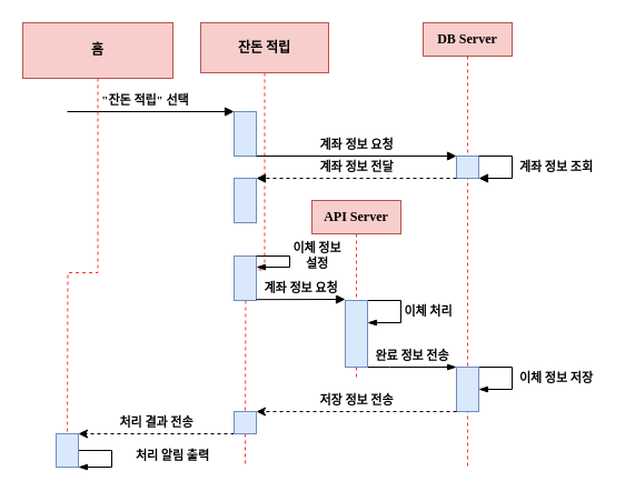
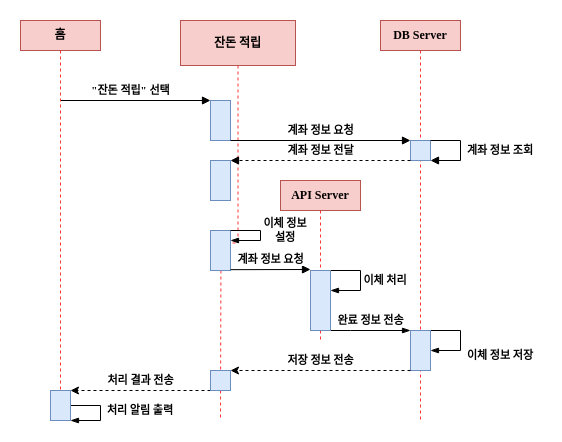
- <mxCell id="5" value="홈" style="rounded=0;whiteSpace=wrap;html=1;fontFamily=Noto Sans KR;FType=g;fontStyle=1;fillColor=#f8cecc;strokeColor=#b85450;" vertex="1" parent="1"><mxGeometry x="20" y="20" width="135" height="50" as="geometry" /></mxCell>
+ <mxCell id="5" value="홈" style="rounded=0;whiteSpace=wrap;html=1;fontFamily=Noto Sans KR;FType=g;fontStyle=1;fillColor=#f8cecc;strokeColor=#b85450;" vertex="1" parent="1"><mxGeometry x="20" y="20" width="80" height="30" as="geometry" /></mxCell>
- <mxCell id="25" value="이체 정보 저장" style="text;html=1;strokeColor=none;fillColor=none;align=center;verticalAlign=middle;whiteSpace=wrap;rounded=0;fontFamily=Noto Sans KR;fontColor=#000000;fontStyle=1;fontSize=11;" vertex="1" parent="1"><mxGeometry x="460" y="330" width="80" height="20" as="geometry" /></mxCell>
+ <mxCell id="25" value="이체 정보 저장" style="text;html=1;strokeColor=none;fillColor=none;align=center;verticalAlign=middle;whiteSpace=wrap;rounded=0;fontFamily=Noto Sans KR;fontColor=#000000;fontStyle=1;fontSize=11;" vertex="1" parent="1"><mxGeometry x="460" y="345" width="80" height="20" as="geometry" /></mxCell>
- <mxCell id="33" value="처리 알림 출력" style="text;html=1;strokeColor=none;fillColor=none;align=center;verticalAlign=middle;whiteSpace=wrap;rounded=0;fontFamily=Noto Sans KR;fontColor=#000000;fontStyle=1;fontSize=11;" vertex="1" parent="1"><mxGeometry x="115" y="400" width="80" height="20" as="geometry" /></mxCell>
+ <mxCell id="33" value="처리 알림 출력" style="text;html=1;strokeColor=none;fillColor=none;align=center;verticalAlign=middle;whiteSpace=wrap;rounded=0;fontFamily=Noto Sans KR;fontColor=#000000;fontStyle=1;fontSize=11;" vertex="1" parent="1"><mxGeometry x="100" y="400" width="80" height="20" as="geometry" /></mxCell>
